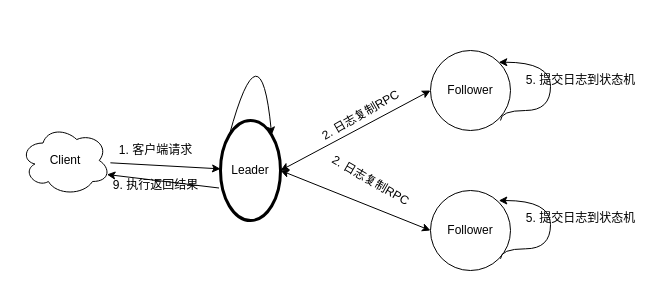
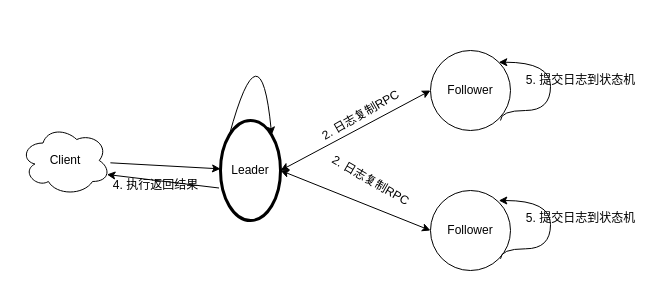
- <mxCell id="9" value="1. 客户端请求" style="text;html=1;align=center;verticalAlign=middle;resizable=0;points=[];autosize=1;" vertex="1" parent="1"><mxGeometry x="110" y="140" width="90" height="20" as="geometry" /></mxCell>
- <mxCell id="14" value="9. 执行返回结果" style="text;html=1;align=center;verticalAlign=middle;resizable=0;points=[];autosize=1;" vertex="1" parent="1"><mxGeometry x="105" y="175" width="100" height="20" as="geometry" /></mxCell>
+ <mxCell id="14" value="4. 执行返回结果" style="text;html=1;align=center;verticalAlign=middle;resizable=0;points=[];autosize=1;" vertex="1" parent="1"><mxGeometry x="105" y="175" width="100" height="20" as="geometry" /></mxCell>
